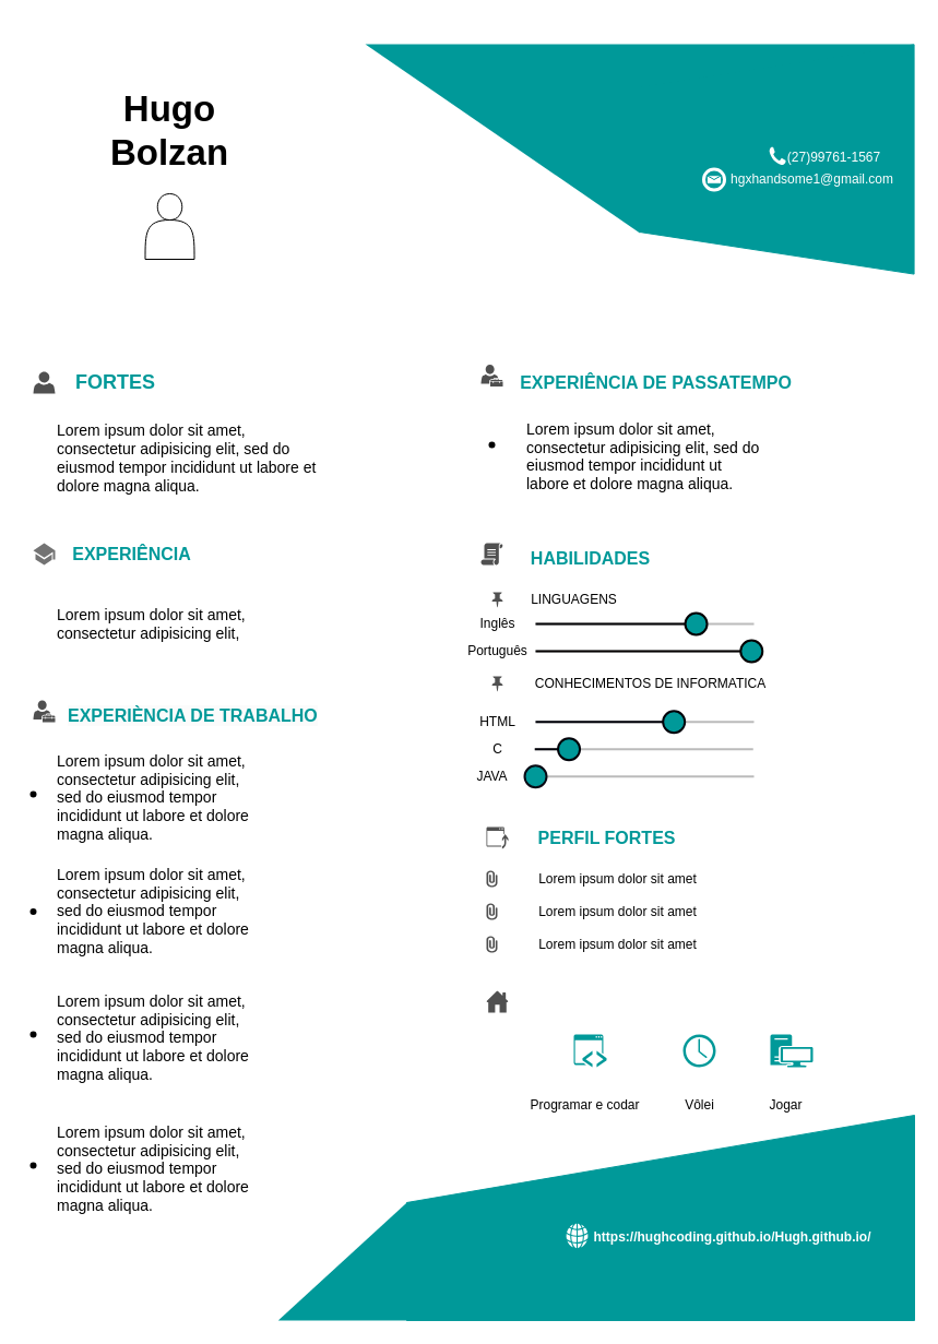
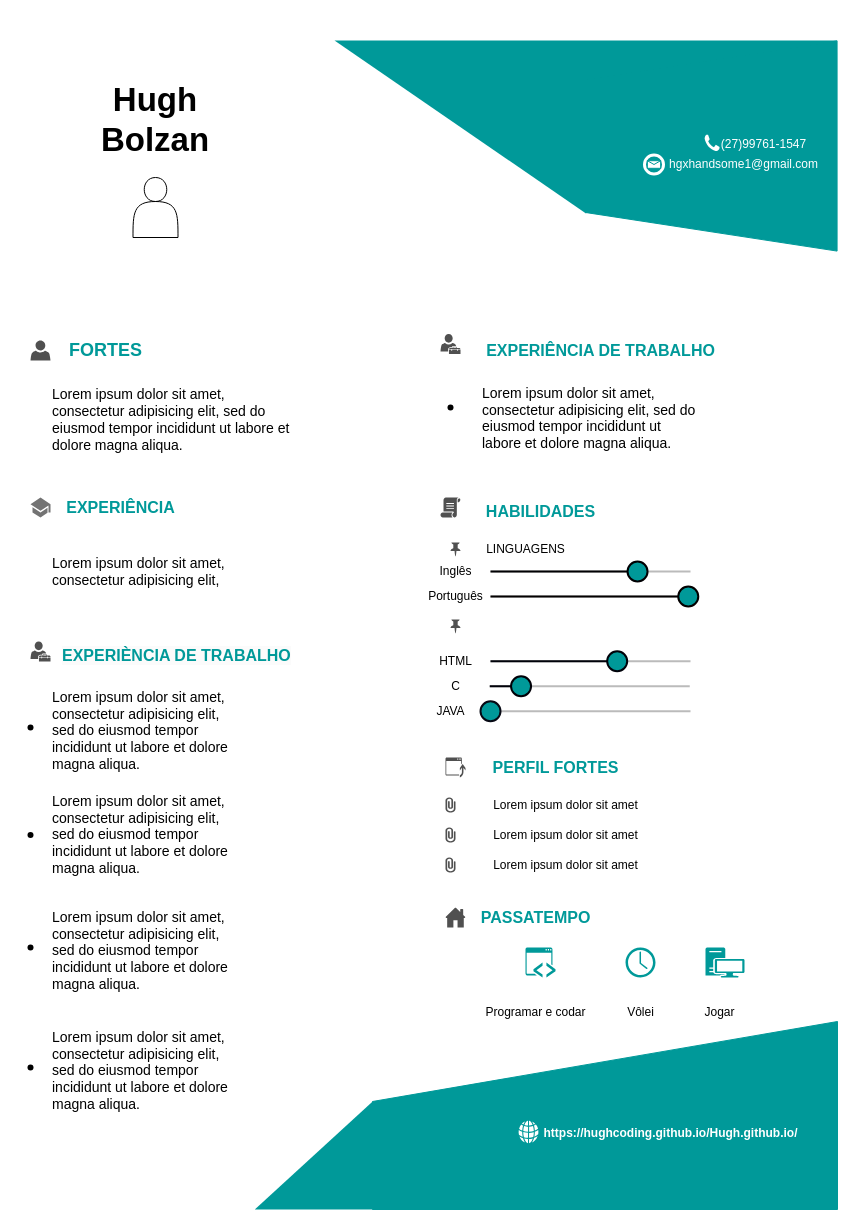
- <mxCell id="4" value="&lt;h1 style=&quot;font-size: 33px;&quot;&gt;Hugo Bolzan&lt;/h1&gt;" style="text;align=center;verticalAlign=middle;whiteSpace=wrap;rounded=0;html=1;horizontal=1;" vertex="1" parent="1"><mxGeometry x="90" y="40" width="130" height="157" as="geometry" /></mxCell>
+ <mxCell id="4" value="&lt;h1 style=&quot;font-size: 33px;&quot;&gt;Hugh Bolzan&lt;/h1&gt;" style="text;align=center;verticalAlign=middle;whiteSpace=wrap;rounded=0;html=1;horizontal=1;" vertex="1" parent="1"><mxGeometry x="90" y="40" width="130" height="157" as="geometry" /></mxCell>
- <mxCell id="6" value="&lt;font color=&quot;#ffffff&quot; style=&quot;font-size: 12px;&quot;&gt;(27)99761-1567&lt;/font&gt;" style="text;html=1;align=center;verticalAlign=middle;resizable=0;points=[];autosize=1;strokeColor=none;fillColor=none;fontSize=14;" vertex="1" parent="1"><mxGeometry x="711" y="128" width="103" height="29" as="geometry" /></mxCell>
+ <mxCell id="6" value="&lt;font color=&quot;#ffffff&quot; style=&quot;font-size: 12px;&quot;&gt;(27)99761-1547&lt;/font&gt;" style="text;html=1;align=center;verticalAlign=middle;resizable=0;points=[];autosize=1;strokeColor=none;fillColor=none;fontSize=14;" vertex="1" parent="1"><mxGeometry x="711" y="128" width="103" height="29" as="geometry" /></mxCell>
- <mxCell id="16" value="&lt;h3 style=&quot;font-size: 16px;&quot;&gt;&lt;font color=&quot;#009999&quot;&gt;EXPERIÊNCIA DE PASSATEMPO&lt;/font&gt;&lt;/h3&gt;" style="text;html=1;align=center;verticalAlign=middle;resizable=0;points=[];autosize=1;strokeColor=none;fillColor=none;fontSize=16;" vertex="1" parent="1"><mxGeometry x="475" y="320" width="250" height="60" as="geometry" /></mxCell>
+ <mxCell id="16" value="&lt;h3 style=&quot;font-size: 16px;&quot;&gt;&lt;font color=&quot;#009999&quot;&gt;EXPERIÊNCIA DE TRABALHO&lt;/font&gt;&lt;/h3&gt;" style="text;html=1;align=center;verticalAlign=middle;resizable=0;points=[];autosize=1;strokeColor=none;fillColor=none;fontSize=16;" vertex="1" parent="1"><mxGeometry x="475" y="320" width="250" height="60" as="geometry" /></mxCell>
- <mxCell id="27" value="CONHECIMENTOS DE INFORMATICA" style="text;html=1;align=center;verticalAlign=middle;resizable=0;points=[];autosize=1;strokeColor=none;fillColor=none;" vertex="1" parent="1"><mxGeometry x="480" y="611" width="230" height="30" as="geometry" /></mxCell>
+ <mxCell id="44" value="&lt;h3&gt;&lt;font color=&quot;#009999&quot; style=&quot;font-size: 16px;&quot;&gt;PASSATEMPO&lt;/font&gt;&lt;/h3&gt;" style="text;html=1;align=center;verticalAlign=middle;resizable=0;points=[];autosize=1;strokeColor=none;fillColor=none;" vertex="1" parent="1"><mxGeometry x="470" y="887" width="130" height="60" as="geometry" /></mxCell>
